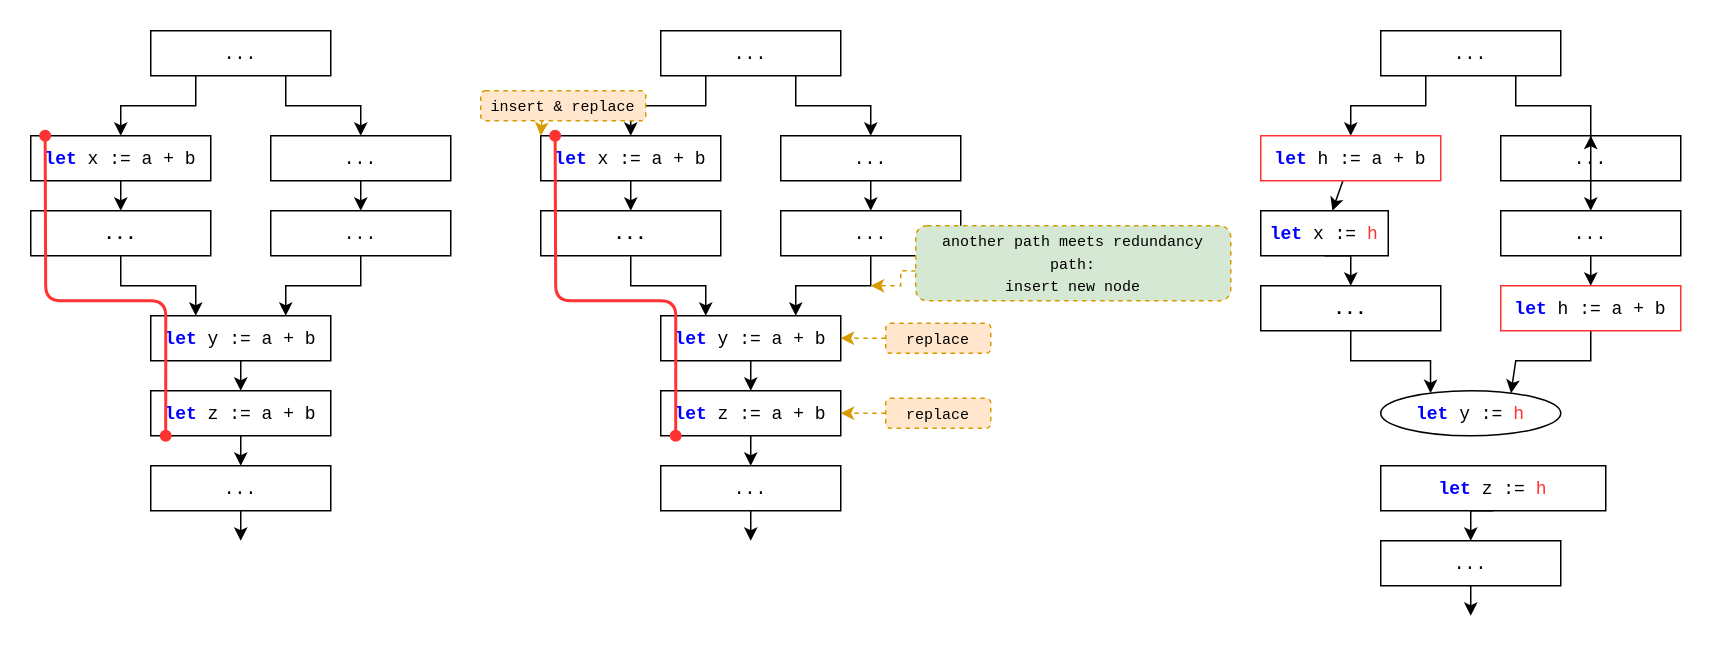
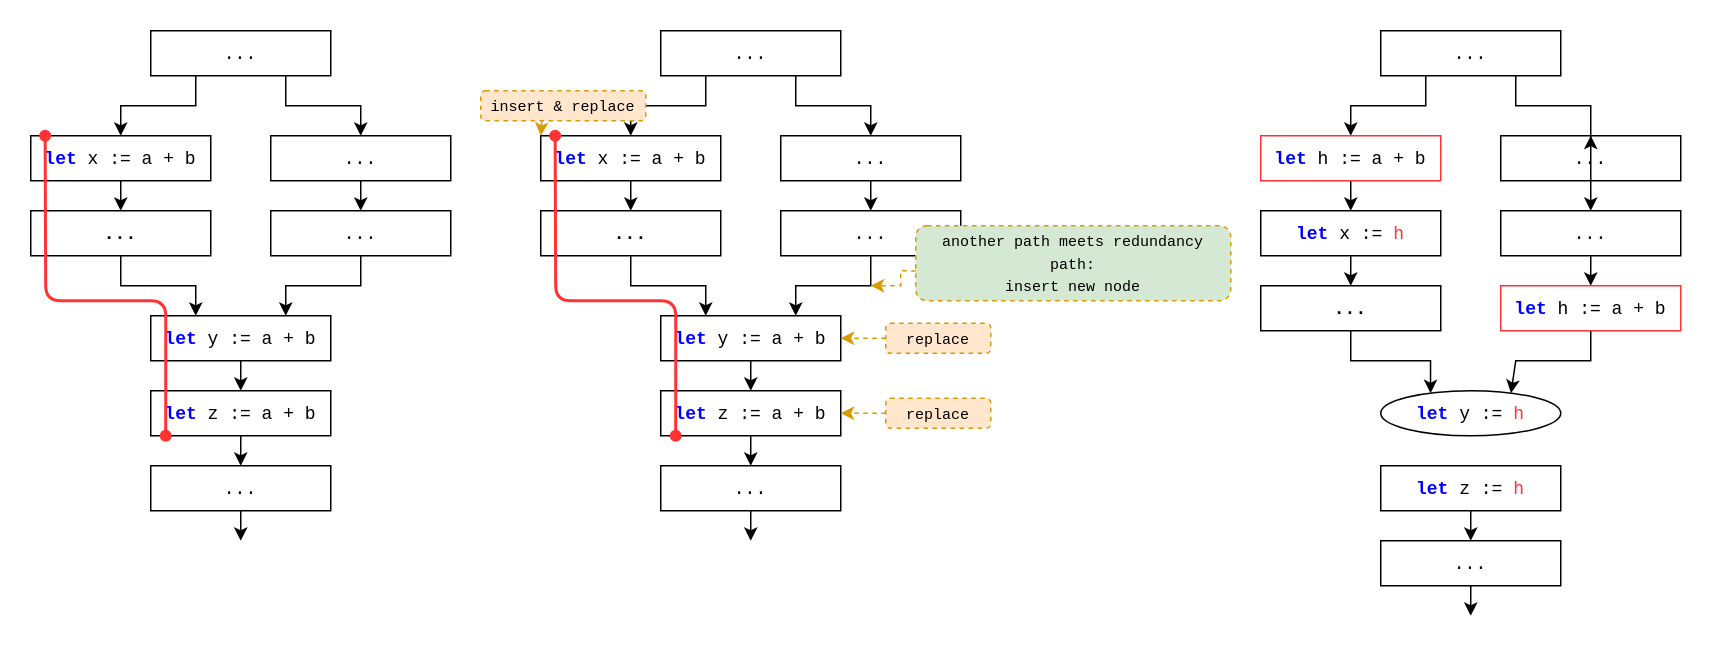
- <mxCell id="54" value="&lt;font face=&quot;Courier New&quot;&gt;&lt;b style=&quot;color: rgb(0, 0, 255);&quot;&gt;let &lt;/b&gt;x := &lt;font color=&quot;#ff3333&quot;&gt;h&lt;/font&gt;&lt;/font&gt;" style="rounded=0;whiteSpace=wrap;html=1;" vertex="1" parent="1"><mxGeometry x="840" y="140" width="85" height="30" as="geometry" /></mxCell>
+ <mxCell id="54" value="&lt;font face=&quot;Courier New&quot;&gt;&lt;b style=&quot;color: rgb(0, 0, 255);&quot;&gt;let &lt;/b&gt;x := &lt;font color=&quot;#ff3333&quot;&gt;h&lt;/font&gt;&lt;/font&gt;" style="rounded=0;whiteSpace=wrap;html=1;" vertex="1" parent="1"><mxGeometry x="840" y="140" width="120" height="30" as="geometry" /></mxCell>
- <mxCell id="58" value="&lt;b&gt;&lt;font color=&quot;#0000ff&quot; face=&quot;Courier New&quot;&gt;let&lt;/font&gt;&lt;/b&gt;&lt;font face=&quot;Courier New&quot;&gt;&amp;nbsp;z := &lt;font color=&quot;#ff3333&quot;&gt;h&lt;/font&gt;&lt;br&gt;&lt;/font&gt;" style="rounded=0;whiteSpace=wrap;html=1;" vertex="1" parent="1"><mxGeometry x="920" y="310" width="150" height="30" as="geometry" /></mxCell>
+ <mxCell id="58" value="&lt;b&gt;&lt;font color=&quot;#0000ff&quot; face=&quot;Courier New&quot;&gt;let&lt;/font&gt;&lt;/b&gt;&lt;font face=&quot;Courier New&quot;&gt;&amp;nbsp;z := &lt;font color=&quot;#ff3333&quot;&gt;h&lt;/font&gt;&lt;br&gt;&lt;/font&gt;" style="rounded=0;whiteSpace=wrap;html=1;" vertex="1" parent="1"><mxGeometry x="920" y="310" width="120" height="30" as="geometry" /></mxCell>
